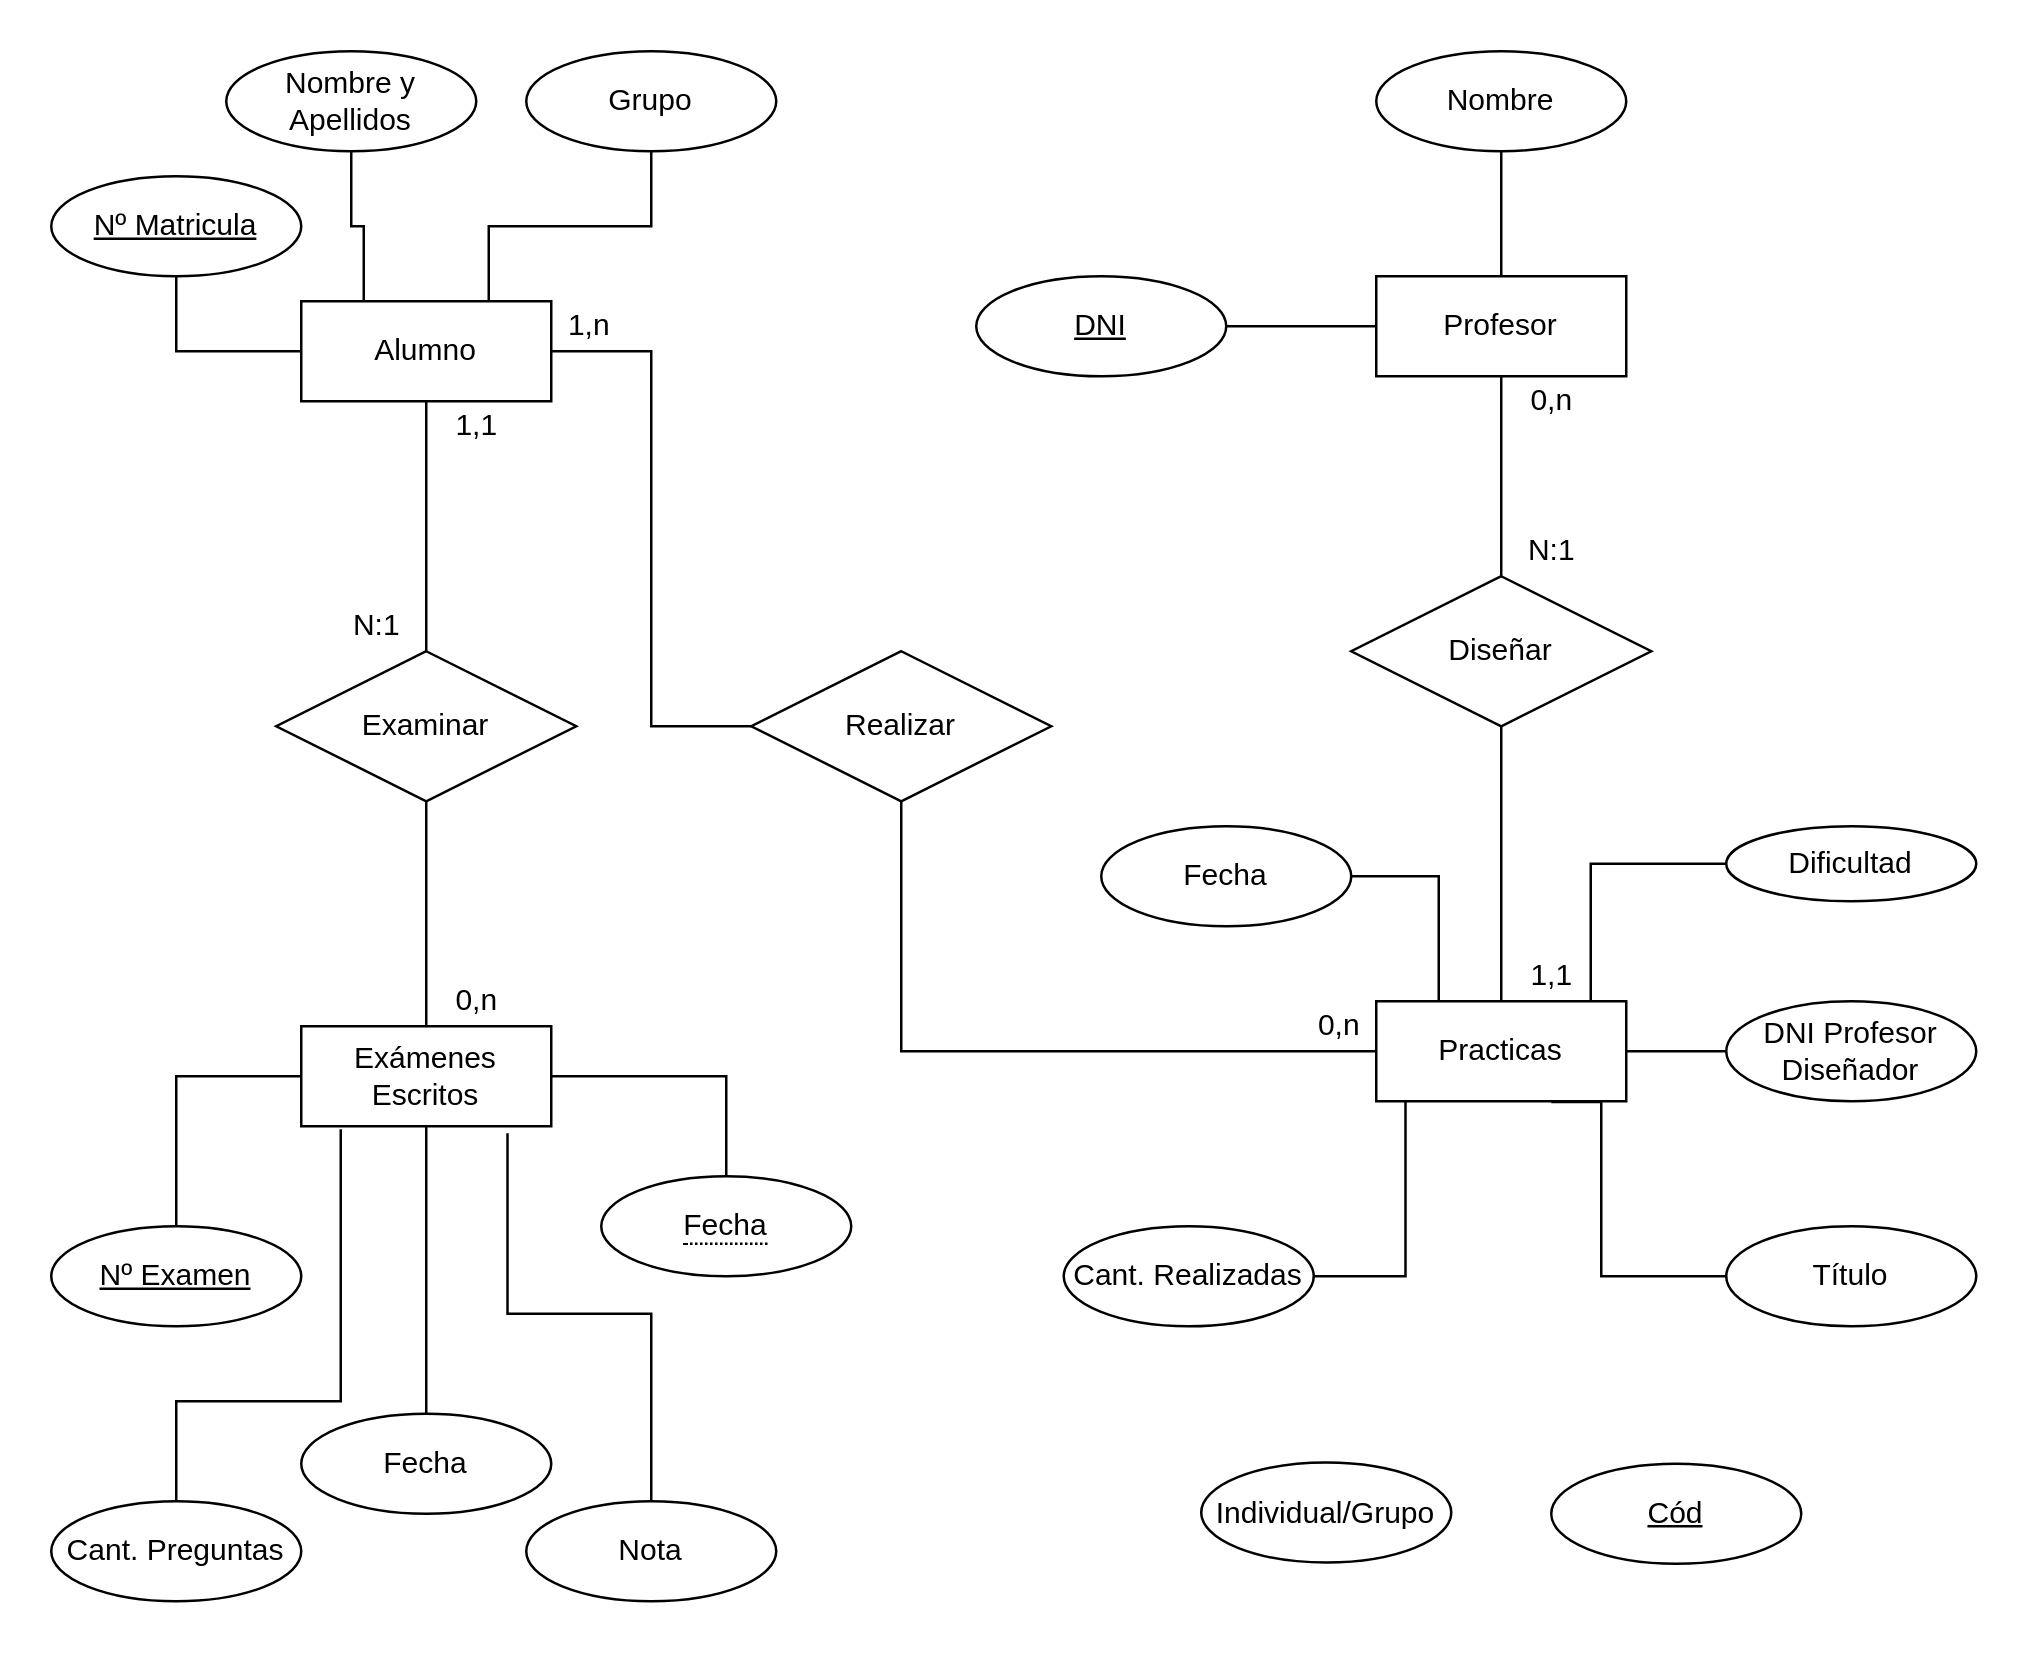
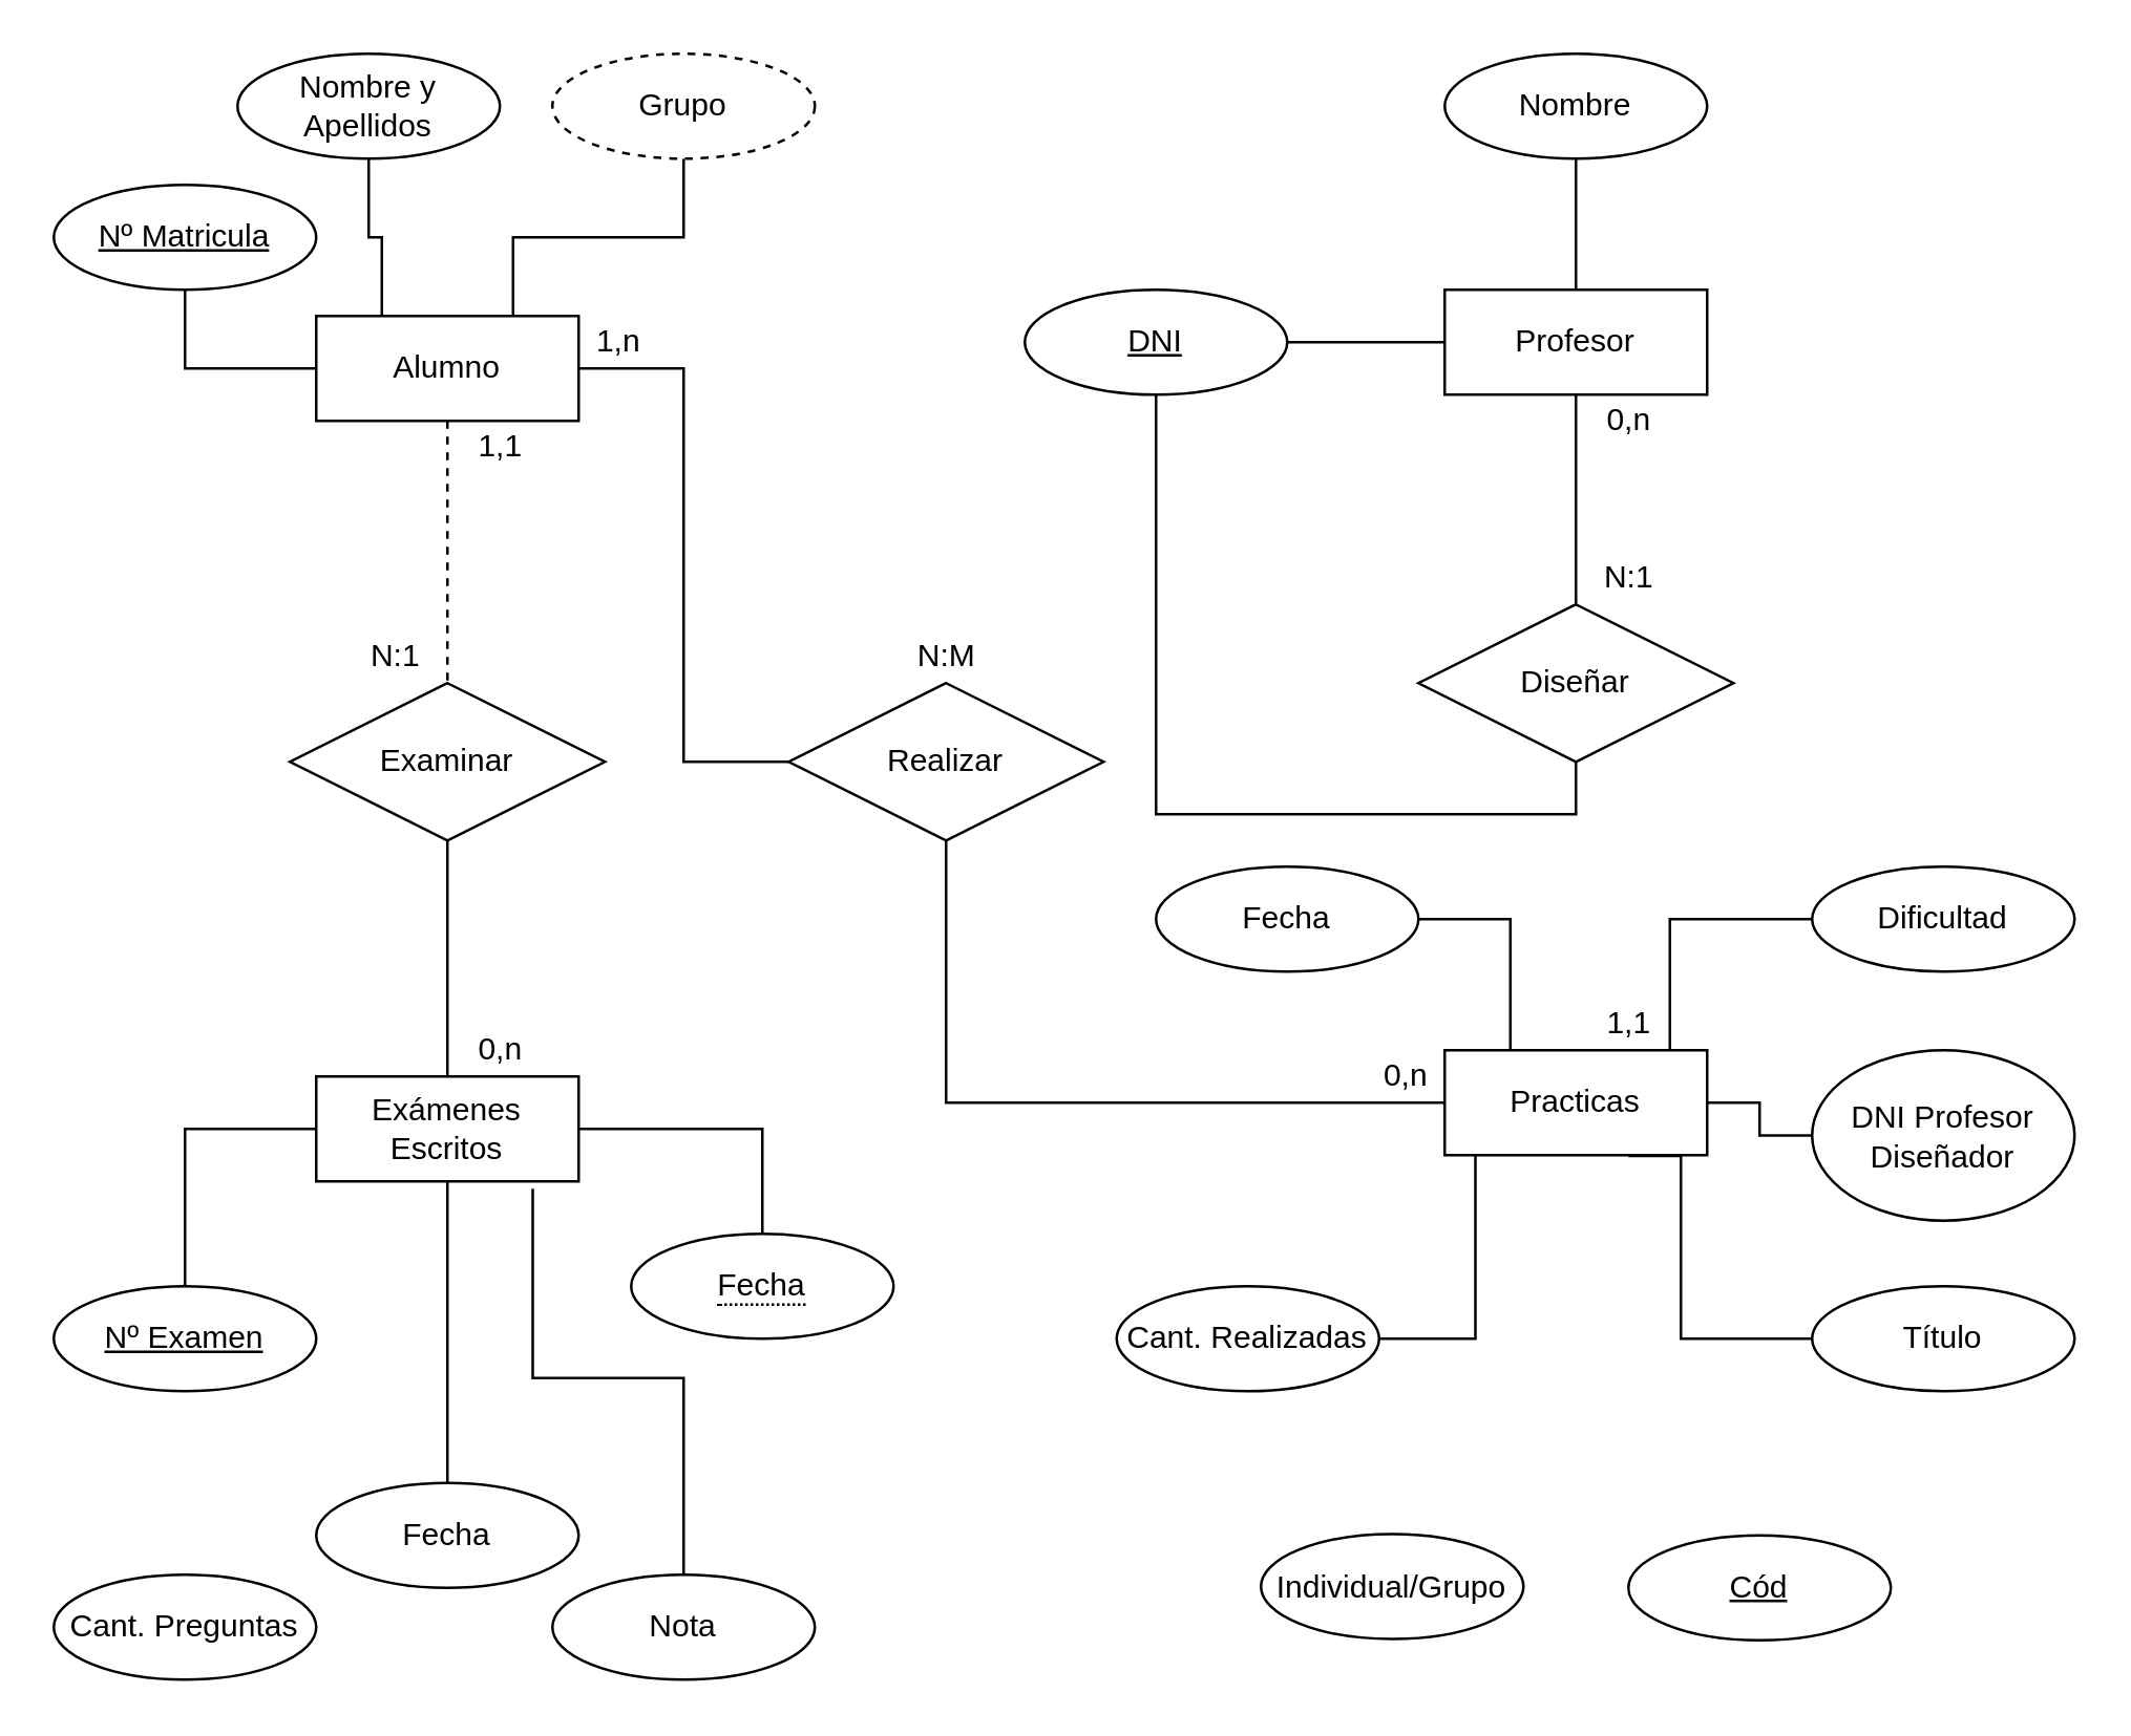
- <mxCell id="15" value="Grupo" style="ellipse;whiteSpace=wrap;html=1;align=center;" parent="1" vertex="1"><mxGeometry x="210" y="20" width="100" height="40" as="geometry" /></mxCell>
+ <mxCell id="15" value="Grupo" style="ellipse;whiteSpace=wrap;html=1;align=center;dashed=1;" parent="1" vertex="1"><mxGeometry x="210" y="20" width="100" height="40" as="geometry" /></mxCell>
- <mxCell id="3" style="edgeStyle=orthogonalEdgeStyle;rounded=0;orthogonalLoop=1;jettySize=auto;html=1;entryX=0.5;entryY=0;entryDx=0;entryDy=0;endArrow=none;endFill=0;" parent="1" source="4" target="9" edge="1"><mxGeometry relative="1" as="geometry" /></mxCell>
+ <mxCell id="3" style="edgeStyle=orthogonalEdgeStyle;rounded=0;orthogonalLoop=1;jettySize=auto;html=1;entryX=0.5;entryY=0;entryDx=0;entryDy=0;endArrow=none;endFill=0;dashed=1;" parent="1" source="4" target="9" edge="1"><mxGeometry relative="1" as="geometry" /></mxCell>
+ <mxCell id="54" value="N:M" style="text;html=1;align=center;verticalAlign=middle;resizable=0;points=[];autosize=1;strokeColor=none;fillColor=none;" parent="1" vertex="1"><mxGeometry x="340" y="240" width="40" height="20" as="geometry" /></mxCell>
- <mxCell id="34" value="Dificultad" style="ellipse;whiteSpace=wrap;html=1;align=center;" parent="1" vertex="1"><mxGeometry x="690" y="330" width="100" height="30" as="geometry" /></mxCell>
+ <mxCell id="34" value="Dificultad" style="ellipse;whiteSpace=wrap;html=1;align=center;" parent="1" vertex="1"><mxGeometry x="690" y="330" width="100" height="40" as="geometry" /></mxCell>
- <mxCell id="10" style="edgeStyle=orthogonalEdgeStyle;rounded=0;orthogonalLoop=1;jettySize=auto;html=1;entryX=0.5;entryY=0;entryDx=0;entryDy=0;endArrow=none;endFill=0;exitX=0.5;exitY=1;exitDx=0;exitDy=0;" parent="1" source="11" target="5" edge="1"><mxGeometry relative="1" as="geometry" /></mxCell>
+ <mxCell id="10" style="edgeStyle=orthogonalEdgeStyle;rounded=0;orthogonalLoop=1;jettySize=auto;html=1;endArrow=none;endFill=0;exitX=0.5;exitY=1;exitDx=0;exitDy=0;" parent="1" source="11" target="36" edge="1"><mxGeometry relative="1" as="geometry" /></mxCell>
- <mxCell id="38" value="DNI Profesor Diseñador" style="ellipse;whiteSpace=wrap;html=1;align=center;" parent="1" vertex="1"><mxGeometry x="690" y="400" width="100" height="40" as="geometry" /></mxCell>
+ <mxCell id="38" value="DNI Profesor Diseñador" style="ellipse;whiteSpace=wrap;html=1;align=center;" parent="1" vertex="1"><mxGeometry x="690" y="400" width="100" height="65" as="geometry" /></mxCell>
- <mxCell id="20" style="edgeStyle=orthogonalEdgeStyle;rounded=0;orthogonalLoop=1;jettySize=auto;html=1;entryX=0.158;entryY=1.029;entryDx=0;entryDy=0;endArrow=none;endFill=0;entryPerimeter=0;" parent="1" source="21" target="2" edge="1"><mxGeometry relative="1" as="geometry"><Array as="points"><mxPoint x="70" y="560" /><mxPoint x="136" y="560" /></Array></mxGeometry></mxCell>
